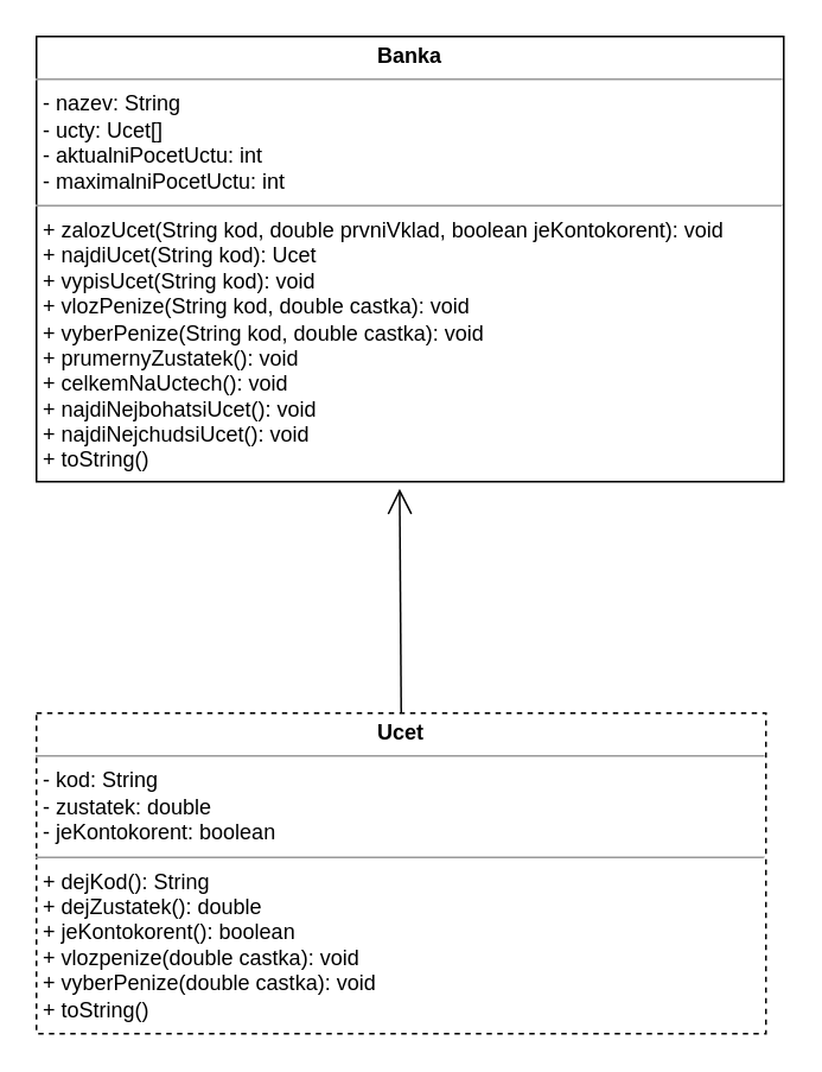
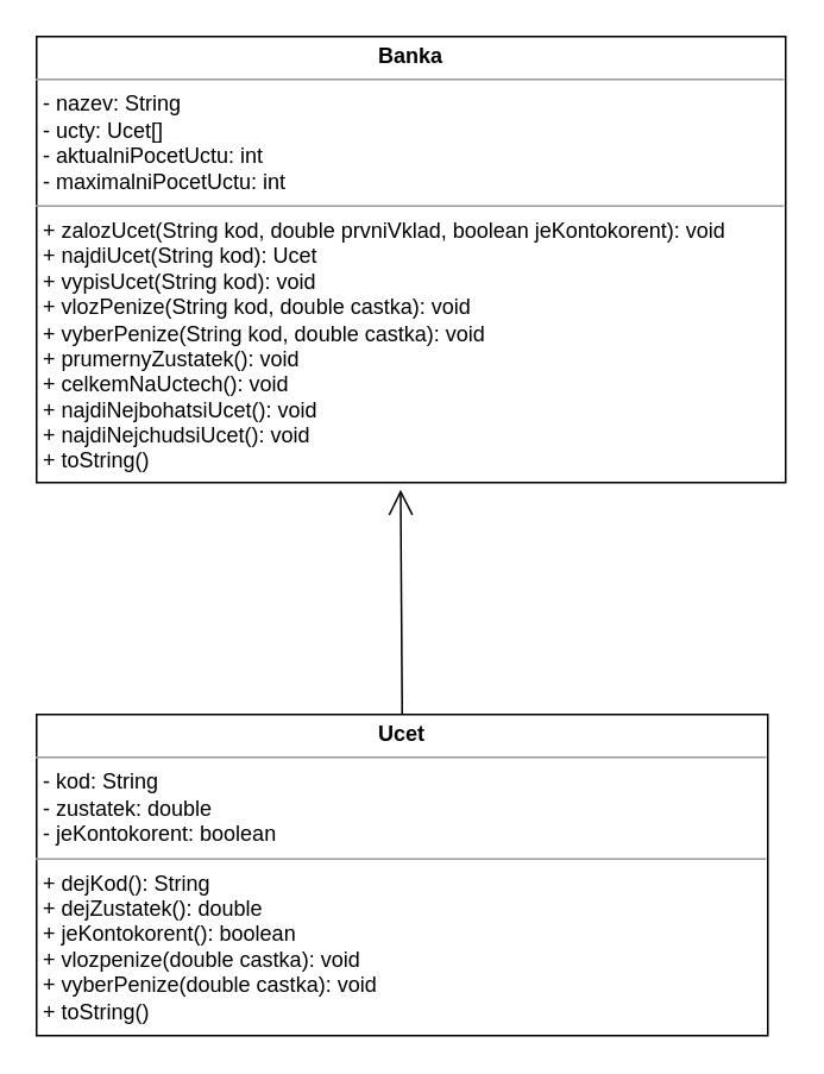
- <mxCell id="2" value="&lt;p style=&quot;margin: 0px ; margin-top: 4px ; text-align: center&quot;&gt;&lt;b&gt;Ucet&lt;/b&gt;&lt;/p&gt;&lt;hr size=&quot;1&quot;&gt;&lt;p style=&quot;margin: 0px ; margin-left: 4px&quot;&gt;- kod: String&lt;/p&gt;&lt;p style=&quot;margin: 0px ; margin-left: 4px&quot;&gt;- zustatek: double&lt;/p&gt;&lt;p style=&quot;margin: 0px ; margin-left: 4px&quot;&gt;- jeKontokorent: boolean&lt;/p&gt;&lt;hr size=&quot;1&quot;&gt;&lt;p style=&quot;margin: 0px ; margin-left: 4px&quot;&gt;+ dejKod(): String&lt;/p&gt;&lt;p style=&quot;margin: 0px ; margin-left: 4px&quot;&gt;+ dejZustatek(): double&lt;/p&gt;&lt;p style=&quot;margin: 0px ; margin-left: 4px&quot;&gt;+ jeKontokorent(): boolean&lt;/p&gt;&lt;p style=&quot;margin: 0px ; margin-left: 4px&quot;&gt;+ vlozpenize(double castka): void&lt;/p&gt;&lt;p style=&quot;margin: 0px ; margin-left: 4px&quot;&gt;+ vyberPenize(double castka): void&lt;/p&gt;&lt;p style=&quot;margin: 0px ; margin-left: 4px&quot;&gt;+ toString()&lt;br&gt;&lt;/p&gt;" style="verticalAlign=top;align=left;overflow=fill;fontSize=12;fontFamily=Helvetica;html=1;dashed=1;" vertex="1" parent="1"><mxGeometry x="20" y="400" width="410" height="180" as="geometry" /></mxCell>
+ <mxCell id="2" value="&lt;p style=&quot;margin: 0px ; margin-top: 4px ; text-align: center&quot;&gt;&lt;b&gt;Ucet&lt;/b&gt;&lt;/p&gt;&lt;hr size=&quot;1&quot;&gt;&lt;p style=&quot;margin: 0px ; margin-left: 4px&quot;&gt;- kod: String&lt;/p&gt;&lt;p style=&quot;margin: 0px ; margin-left: 4px&quot;&gt;- zustatek: double&lt;/p&gt;&lt;p style=&quot;margin: 0px ; margin-left: 4px&quot;&gt;- jeKontokorent: boolean&lt;/p&gt;&lt;hr size=&quot;1&quot;&gt;&lt;p style=&quot;margin: 0px ; margin-left: 4px&quot;&gt;+ dejKod(): String&lt;/p&gt;&lt;p style=&quot;margin: 0px ; margin-left: 4px&quot;&gt;+ dejZustatek(): double&lt;/p&gt;&lt;p style=&quot;margin: 0px ; margin-left: 4px&quot;&gt;+ jeKontokorent(): boolean&lt;/p&gt;&lt;p style=&quot;margin: 0px ; margin-left: 4px&quot;&gt;+ vlozpenize(double castka): void&lt;/p&gt;&lt;p style=&quot;margin: 0px ; margin-left: 4px&quot;&gt;+ vyberPenize(double castka): void&lt;/p&gt;&lt;p style=&quot;margin: 0px ; margin-left: 4px&quot;&gt;+ toString()&lt;br&gt;&lt;/p&gt;" style="verticalAlign=top;align=left;overflow=fill;fontSize=12;fontFamily=Helvetica;html=1;" vertex="1" parent="1"><mxGeometry x="20" y="400" width="410" height="180" as="geometry" /></mxCell>
